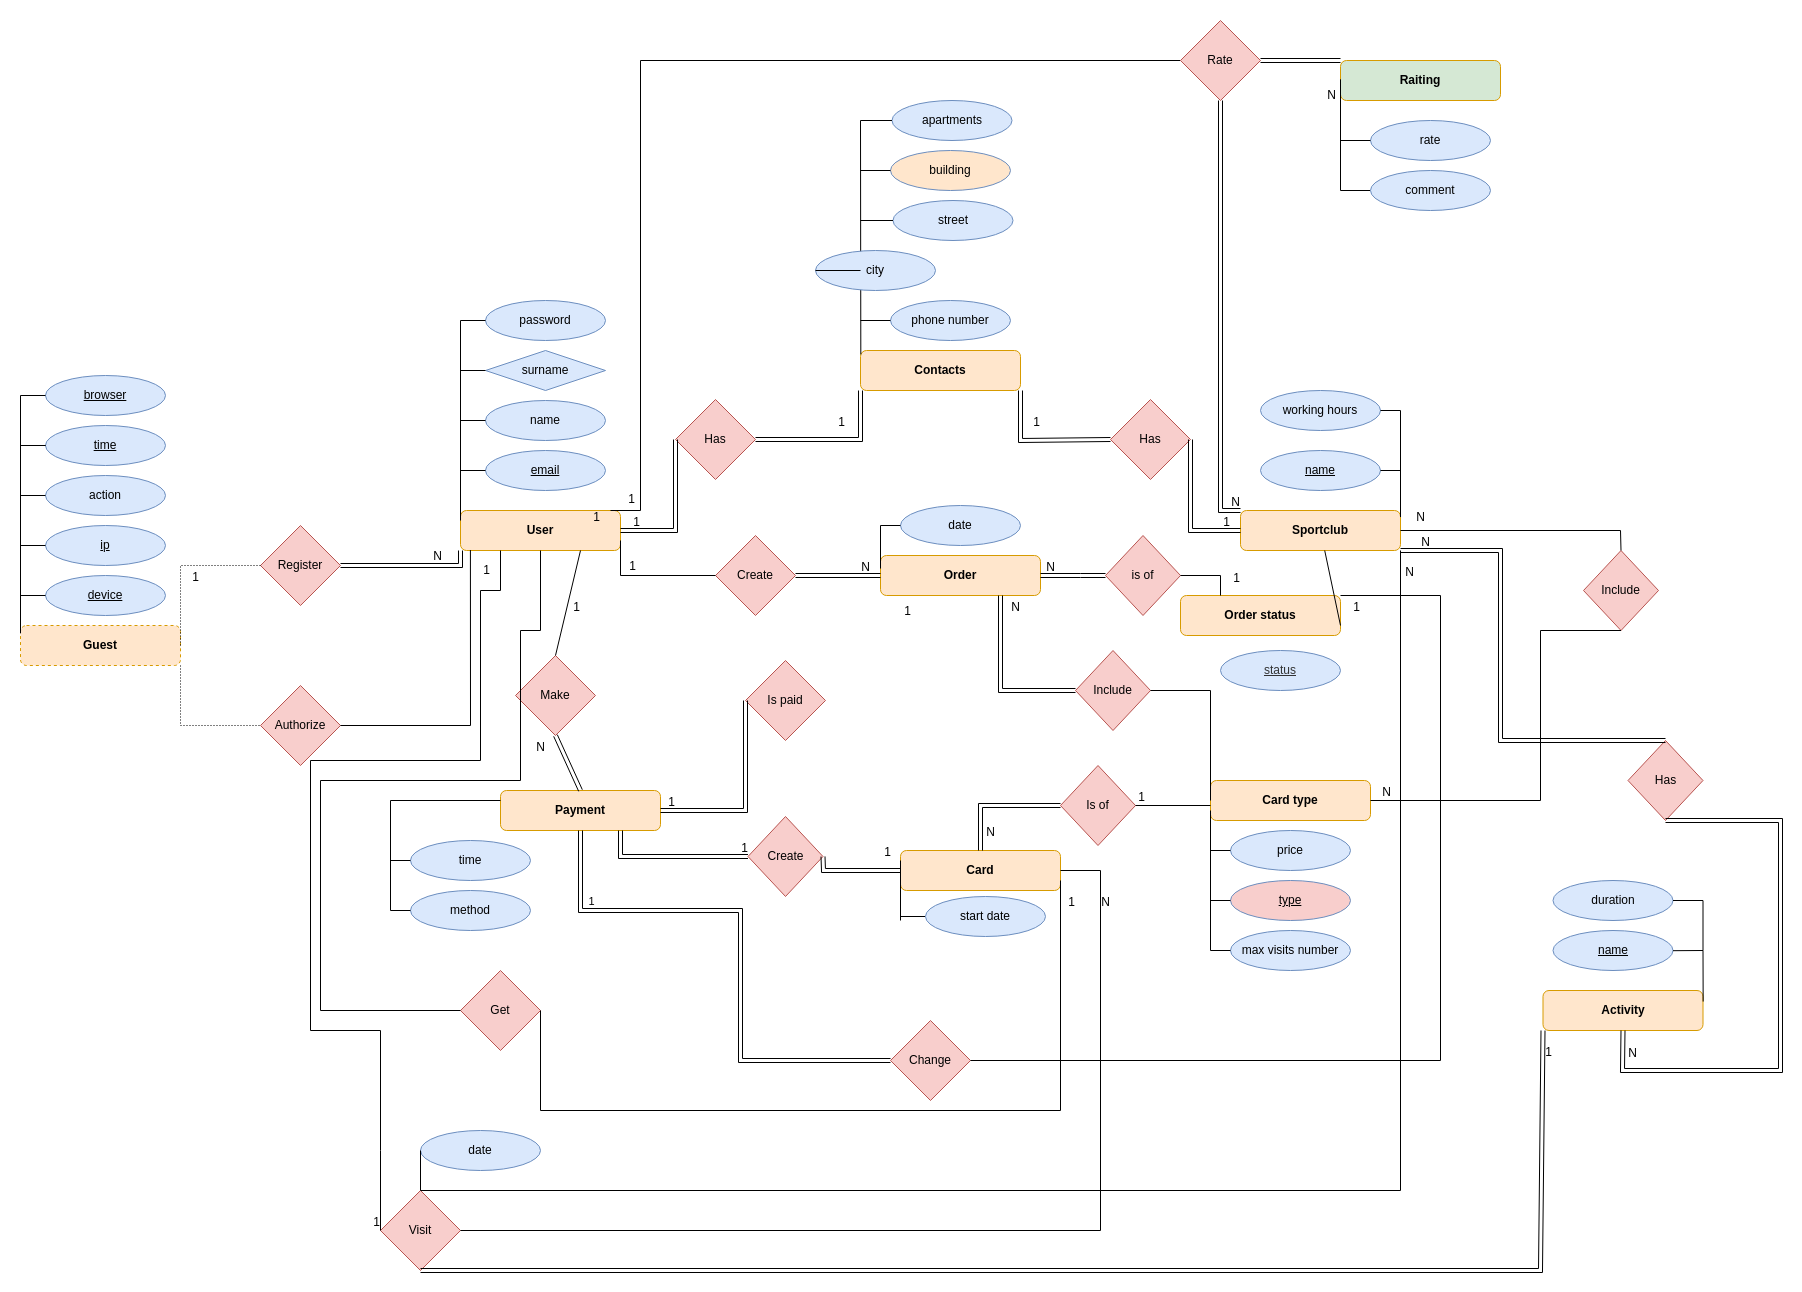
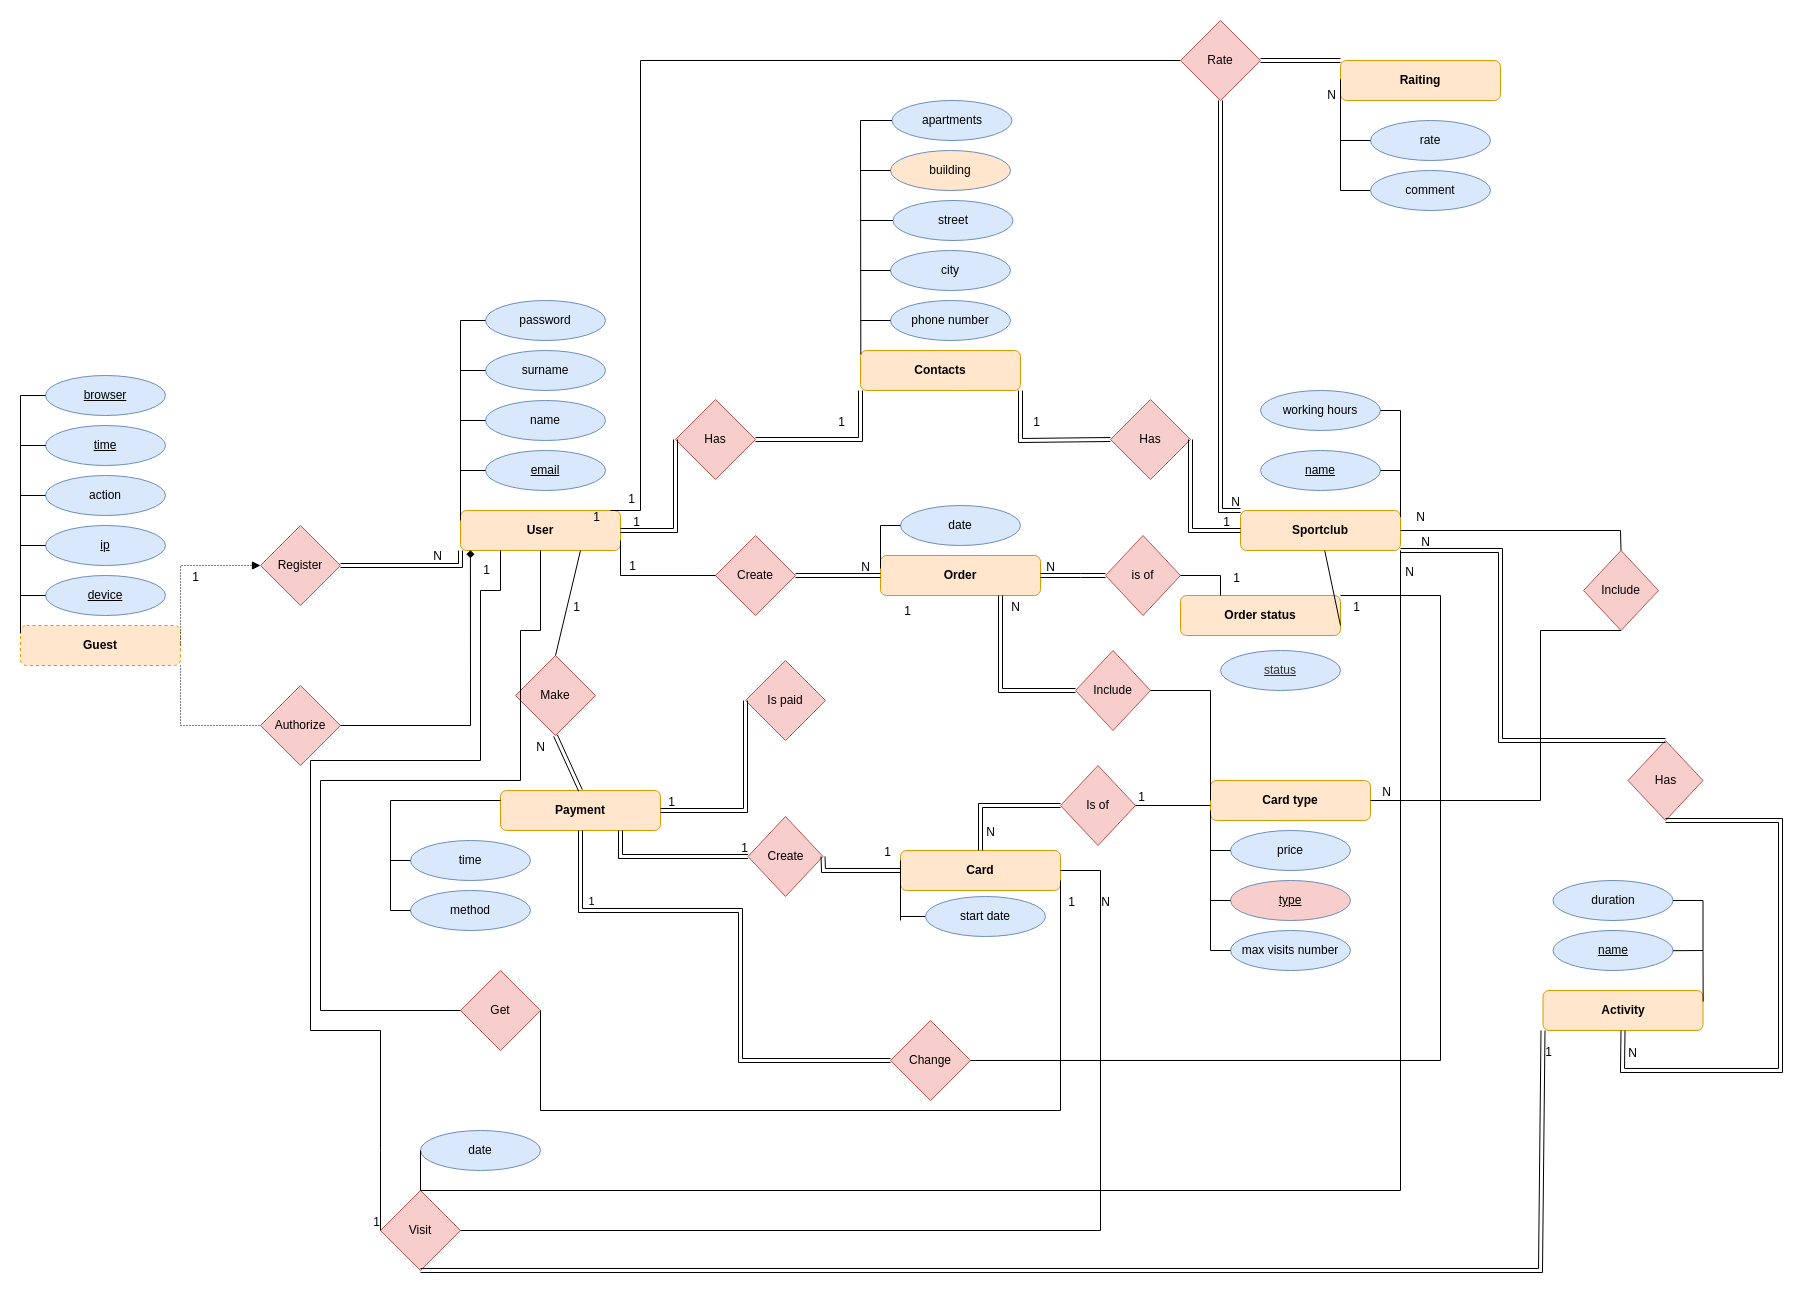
- <mxCell id="161" value="Raiting" style="rounded=1;whiteSpace=wrap;html=1;fontStyle=1;fillColor=#d5e8d4;strokeColor=#d79b00;" parent="1" vertex="1"><mxGeometry x="1340" y="60" width="160" height="40" as="geometry" /></mxCell>
+ <mxCell id="161" value="Raiting" style="rounded=1;whiteSpace=wrap;html=1;fontStyle=1;fillColor=#ffe6cc;strokeColor=#d79b00;" parent="1" vertex="1"><mxGeometry x="1340" y="60" width="160" height="40" as="geometry" /></mxCell>
- <mxCell id="6" value="city" style="ellipse;whiteSpace=wrap;html=1;strokeWidth=1;fontStyle=0;fillColor=#dae8fc;strokeColor=#6c8ebf;" parent="1" vertex="1"><mxGeometry x="815" y="250" width="120" height="40" as="geometry" /></mxCell>
+ <mxCell id="6" value="city" style="ellipse;whiteSpace=wrap;html=1;strokeWidth=1;fontStyle=0;fillColor=#dae8fc;strokeColor=#6c8ebf;" parent="1" vertex="1"><mxGeometry x="890" y="250" width="120" height="40" as="geometry" /></mxCell>
- <mxCell id="19" value="surname" style="rhombus;whiteSpace=wrap;html=1;strokeWidth=1;fontStyle=0;fillColor=#dae8fc;strokeColor=#6c8ebf;" parent="1" vertex="1"><mxGeometry x="485" y="350" width="120" height="40" as="geometry" /></mxCell>
+ <mxCell id="19" value="surname" style="ellipse;whiteSpace=wrap;html=1;strokeWidth=1;fontStyle=0;fillColor=#dae8fc;strokeColor=#6c8ebf;" parent="1" vertex="1"><mxGeometry x="485" y="350" width="120" height="40" as="geometry" /></mxCell>
- <mxCell id="73" value="" style="endArrow=none;html=1;rounded=0;exitX=1;exitY=0.5;exitDx=0;exitDy=0;entryX=0.062;entryY=0.989;entryDx=0;entryDy=0;entryPerimeter=0;" parent="1" source="42" target="12" edge="1"><mxGeometry width="50" height="50" relative="1" as="geometry"><mxPoint x="570" y="730" as="sourcePoint" /><mxPoint x="620" y="680" as="targetPoint" /><Array as="points"><mxPoint x="470" y="725" /></Array></mxGeometry></mxCell>
+ <mxCell id="73" value="" style="endArrow=diamond;html=1;rounded=0;exitX=1;exitY=0.5;exitDx=0;exitDy=0;entryX=0.062;entryY=0.989;entryDx=0;entryDy=0;entryPerimeter=0;" parent="1" source="42" target="12" edge="1"><mxGeometry width="50" height="50" relative="1" as="geometry"><mxPoint x="570" y="730" as="sourcePoint" /><mxPoint x="620" y="680" as="targetPoint" /><Array as="points"><mxPoint x="470" y="725" /></Array></mxGeometry></mxCell>
- <mxCell id="56" value="" style="endArrow=none;html=1;rounded=0;dashed=1;dashPattern=1 2;fontFamily=Helvetica;fontSize=15;exitX=1;exitY=0.5;exitDx=0;exitDy=0;entryX=0;entryY=0.5;entryDx=0;entryDy=0;" parent="1" source="41" target="43" edge="1"><mxGeometry relative="1" as="geometry"><mxPoint x="320" y="595" as="sourcePoint" /><mxPoint x="230" y="565" as="targetPoint" /><Array as="points"><mxPoint x="180" y="565" /></Array></mxGeometry></mxCell>
+ <mxCell id="56" value="" style="endArrow=block;html=1;rounded=0;dashed=1;dashPattern=1 2;fontFamily=Helvetica;fontSize=15;exitX=1;exitY=0.5;exitDx=0;exitDy=0;entryX=0;entryY=0.5;entryDx=0;entryDy=0;" parent="1" source="41" target="43" edge="1"><mxGeometry relative="1" as="geometry"><mxPoint x="320" y="595" as="sourcePoint" /><mxPoint x="230" y="565" as="targetPoint" /><Array as="points"><mxPoint x="180" y="565" /></Array></mxGeometry></mxCell>
